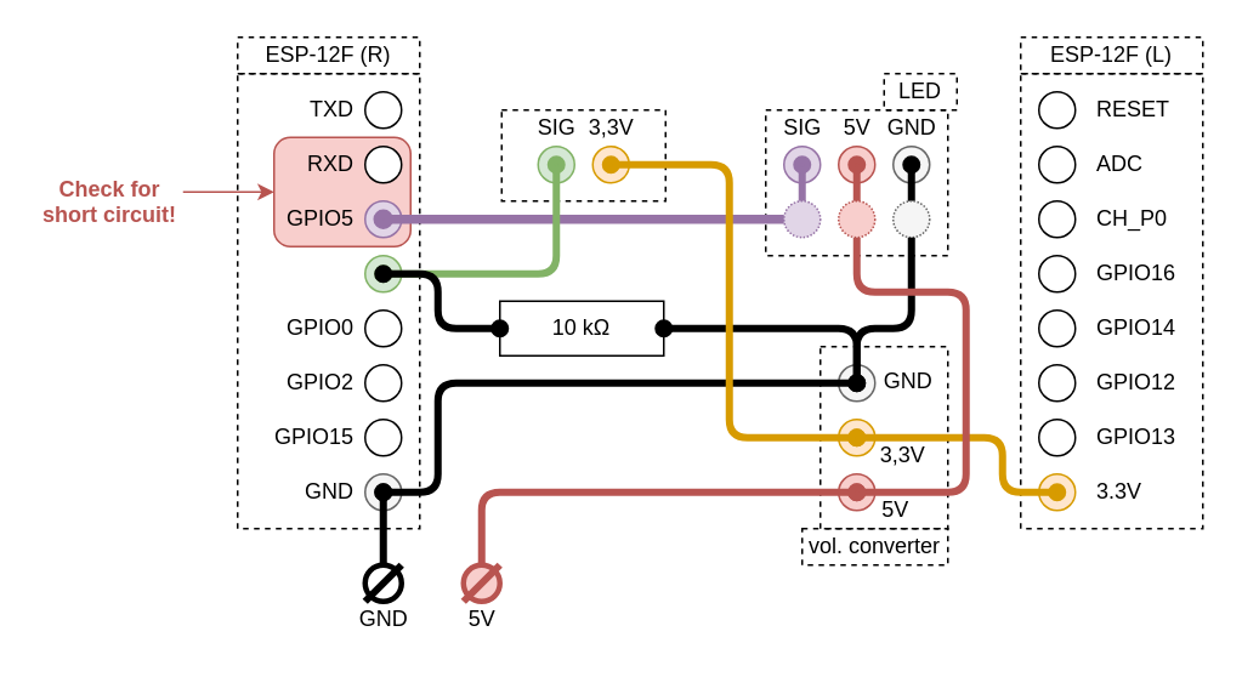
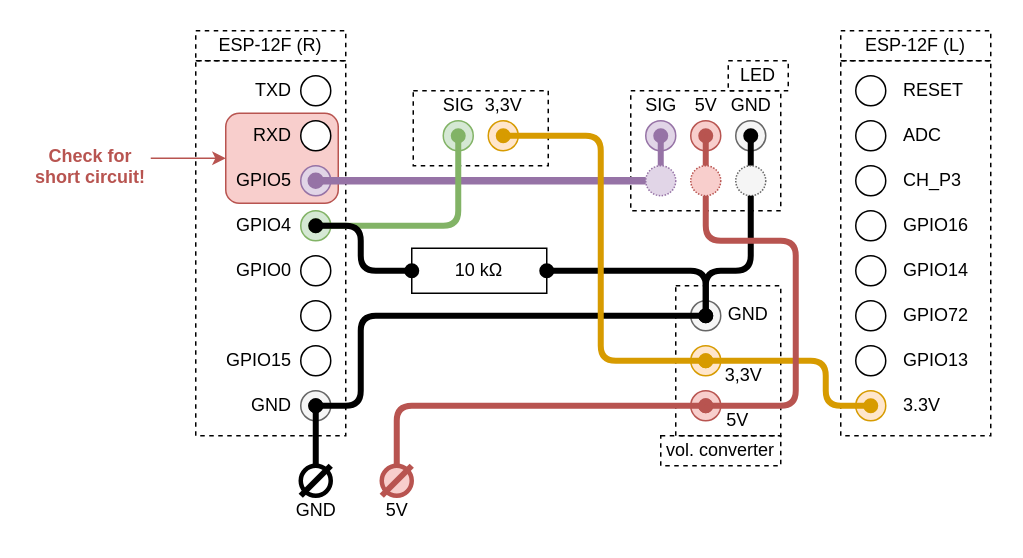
- <mxCell id="62" value="CH_P0" style="text;html=1;align=left;verticalAlign=middle;resizable=0;points=[];autosize=1;" parent="1" vertex="1"><mxGeometry x="600" y="110" width="50" height="20" as="geometry" /></mxCell>
+ <mxCell id="62" value="CH_P3" style="text;html=1;align=left;verticalAlign=middle;resizable=0;points=[];autosize=1;" parent="1" vertex="1"><mxGeometry x="600" y="110" width="50" height="20" as="geometry" /></mxCell>
+ <mxCell id="34" value="GPIO4" style="text;html=1;align=right;verticalAlign=middle;resizable=0;points=[];autosize=1;" parent="1" vertex="1"><mxGeometry x="145" y="140" width="50" height="20" as="geometry" /></mxCell>
- <mxCell id="56" value="GPIO2" style="text;html=1;align=right;verticalAlign=middle;resizable=0;points=[];autosize=1;" parent="1" vertex="1"><mxGeometry x="145" y="200" width="50" height="20" as="geometry" /></mxCell>
- <mxCell id="59" value="GPIO12" style="text;html=1;align=left;verticalAlign=middle;resizable=0;points=[];autosize=1;" parent="1" vertex="1"><mxGeometry x="600" y="200" width="60" height="20" as="geometry" /></mxCell>
+ <mxCell id="59" value="GPIO72" style="text;html=1;align=left;verticalAlign=middle;resizable=0;points=[];autosize=1;" parent="1" vertex="1"><mxGeometry x="600" y="200" width="60" height="20" as="geometry" /></mxCell>
